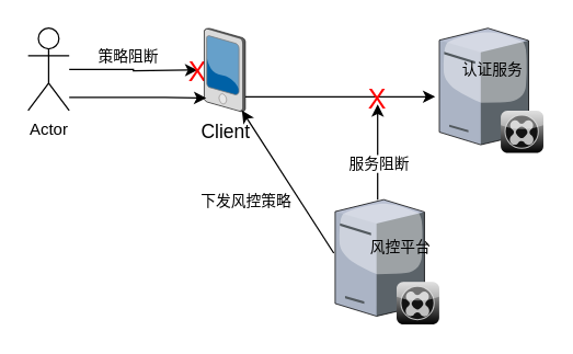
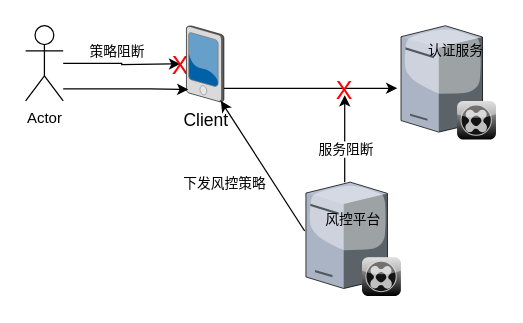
- <mxCell id="13" value="&lt;font style=&quot;font-size: 11px&quot;&gt;认证服务&lt;/font&gt;" style="text;html=1;strokeColor=none;fillColor=none;align=center;verticalAlign=middle;whiteSpace=wrap;rounded=0;fontSize=11;" vertex="1" parent="1"><mxGeometry x="334" y="40" width="50" height="20" as="geometry" /></mxCell>
+ <mxCell id="13" value="&lt;font style=&quot;font-size: 11px&quot;&gt;认证服务&lt;/font&gt;" style="text;html=1;strokeColor=none;fillColor=none;align=center;verticalAlign=middle;whiteSpace=wrap;rounded=0;fontSize=11;" vertex="1" parent="1"><mxGeometry x="339" y="30" width="50" height="20" as="geometry" /></mxCell>
- <mxCell id="9" value="&lt;font style=&quot;font-size: 11px&quot;&gt;风控平台&lt;/font&gt;" style="text;html=1;strokeColor=none;fillColor=none;align=center;verticalAlign=middle;whiteSpace=wrap;rounded=0;fontSize=11;" vertex="1" parent="1"><mxGeometry x="267" y="170" width="50" height="20" as="geometry" /></mxCell>
+ <mxCell id="9" value="&lt;font style=&quot;font-size: 11px&quot;&gt;风控平台&lt;/font&gt;" style="text;html=1;strokeColor=none;fillColor=none;align=center;verticalAlign=middle;whiteSpace=wrap;rounded=0;fontSize=11;" vertex="1" parent="1"><mxGeometry x="257" y="165" width="50" height="20" as="geometry" /></mxCell>
